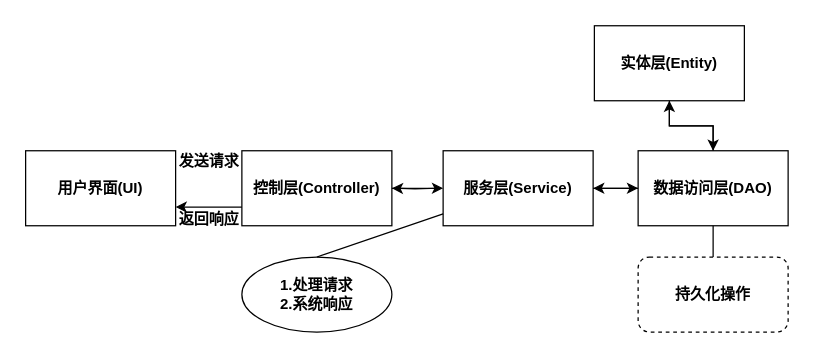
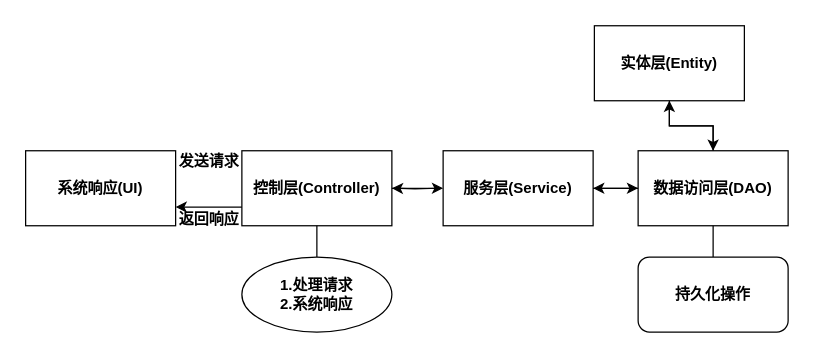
- <mxCell id="2" value="用户界面(UI)" style="shape=rect;whiteSpace=wrap;html=1;fontSize=12;fontStyle=1" vertex="1" parent="1"><mxGeometry x="20" y="120" width="120" height="60" as="geometry" /></mxCell>
+ <mxCell id="2" value="系统响应(UI)" style="shape=rect;whiteSpace=wrap;html=1;fontSize=12;fontStyle=1" vertex="1" parent="1"><mxGeometry x="20" y="120" width="120" height="60" as="geometry" /></mxCell>
- <mxCell id="15" value="" style="endArrow=none;html=1;rounded=0;exitX=0.5;exitY=0;exitDx=0;exitDy=0;" edge="1" parent="1" source="14" target="4"><mxGeometry width="50" height="50" relative="1" as="geometry"><mxPoint x="410" y="115" as="sourcePoint" /><mxPoint x="460" y="65" as="targetPoint" /></mxGeometry></mxCell>
+ <mxCell id="15" value="" style="endArrow=none;html=1;rounded=0;entryX=0.5;entryY=1;entryDx=0;entryDy=0;exitX=0.5;exitY=0;exitDx=0;exitDy=0;" edge="1" parent="1" source="14" target="3"><mxGeometry width="50" height="50" relative="1" as="geometry"><mxPoint x="410" y="115" as="sourcePoint" /><mxPoint x="460" y="65" as="targetPoint" /></mxGeometry></mxCell>
- <mxCell id="17" value="持久化操作" style="rounded=1;whiteSpace=wrap;html=1;fontStyle=1;dashed=1;" vertex="1" parent="1"><mxGeometry x="510" y="205" width="120" height="60" as="geometry" /></mxCell>
+ <mxCell id="17" value="持久化操作" style="rounded=1;whiteSpace=wrap;html=1;fontStyle=1;" vertex="1" parent="1"><mxGeometry x="510" y="205" width="120" height="60" as="geometry" /></mxCell>
